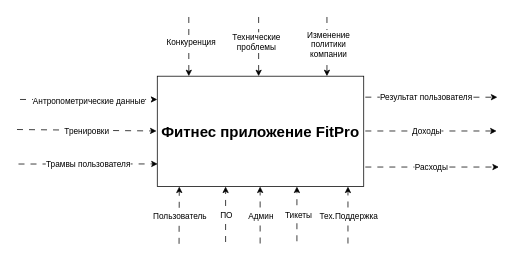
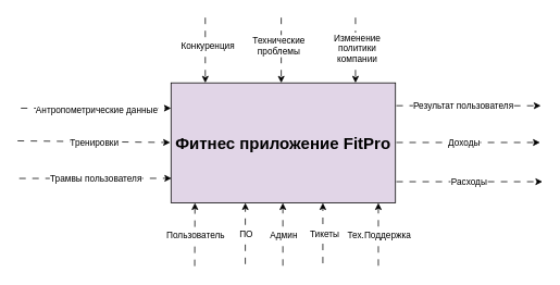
- <mxCell id="2" value="&lt;font style=&quot;font-size: 20px;&quot;&gt;&lt;b&gt;Фитнес приложение FitPro&lt;/b&gt;&lt;/font&gt;" style="rounded=0;whiteSpace=wrap;html=1;" vertex="1" parent="1"><mxGeometry x="209" y="101" width="275" height="147" as="geometry" /></mxCell>
+ <mxCell id="2" value="&lt;font style=&quot;font-size: 20px;&quot;&gt;&lt;b&gt;Фитнес приложение FitPro&lt;/b&gt;&lt;/font&gt;" style="rounded=0;whiteSpace=wrap;html=1;fillColor=#e1d5e7;" vertex="1" parent="1"><mxGeometry x="209" y="101" width="275" height="147" as="geometry" /></mxCell>
